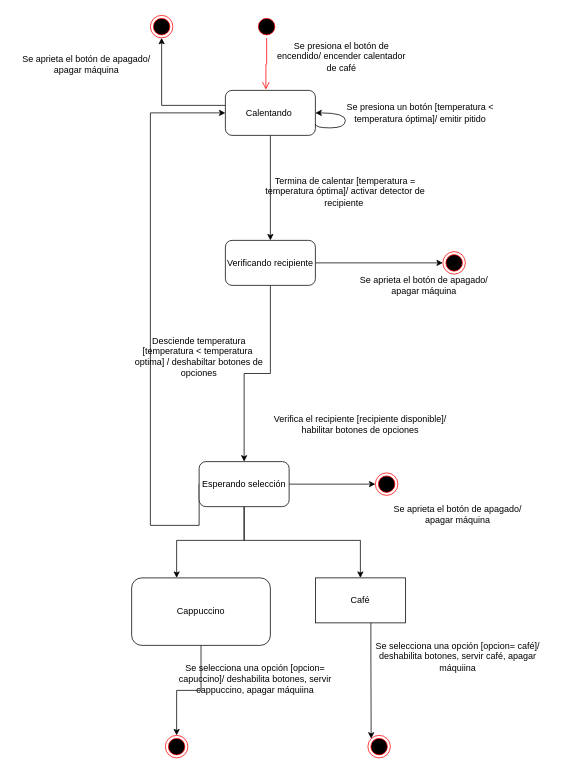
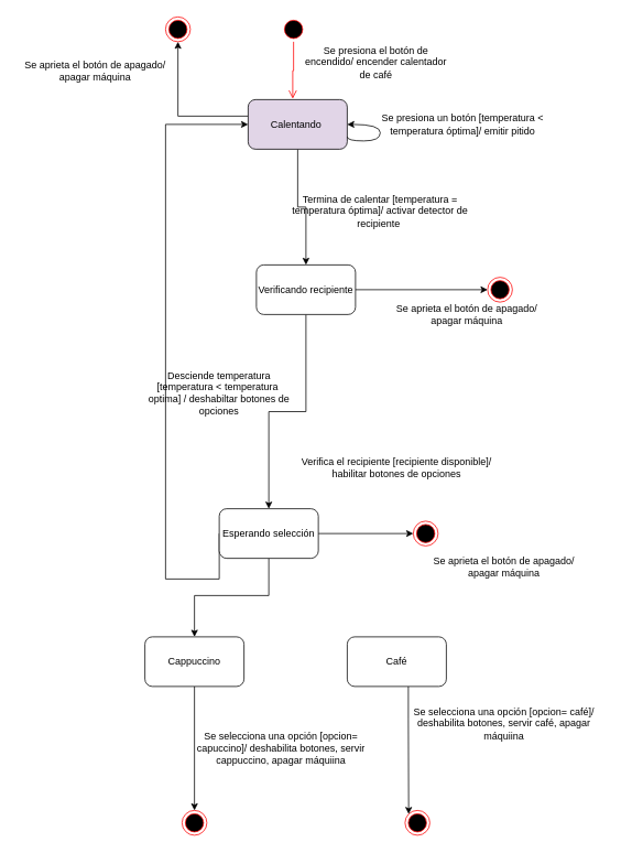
- <mxCell id="4" value="Calentando&amp;nbsp;" style="rounded=1;whiteSpace=wrap;html=1;" vertex="1" parent="1"><mxGeometry x="300" y="120" width="120" height="60" as="geometry" /></mxCell>
+ <mxCell id="4" value="Calentando&amp;nbsp;" style="rounded=1;whiteSpace=wrap;html=1;fillColor=#e1d5e7;" vertex="1" parent="1"><mxGeometry x="300" y="120" width="120" height="60" as="geometry" /></mxCell>
- <mxCell id="12" value="Verificando recipiente" style="rounded=1;whiteSpace=wrap;html=1;" vertex="1" parent="1"><mxGeometry x="300" y="320" width="120" height="60" as="geometry" /></mxCell>
+ <mxCell id="12" value="Verificando recipiente" style="rounded=1;whiteSpace=wrap;html=1;" vertex="1" parent="1"><mxGeometry x="310" y="320" width="120" height="60" as="geometry" /></mxCell>
- <mxCell id="7" style="edgeStyle=orthogonalEdgeStyle;rounded=0;orthogonalLoop=1;jettySize=auto;html=1;entryX=0.5;entryY=0;entryDx=0;entryDy=0;" edge="1" parent="1" source="9" target="25"><mxGeometry relative="1" as="geometry"><Array as="points"><mxPoint x="480" y="720" /></Array></mxGeometry></mxCell>
- <mxCell id="25" value="Café" style="whiteSpace=wrap;html=1;rounded=0;" vertex="1" parent="1"><mxGeometry x="420" y="770" width="120" height="60" as="geometry" /></mxCell>
+ <mxCell id="25" value="Café" style="rounded=1;whiteSpace=wrap;html=1;" vertex="1" parent="1"><mxGeometry x="420" y="770" width="120" height="60" as="geometry" /></mxCell>
- <mxCell id="23" value="Cappuccino" style="rounded=1;whiteSpace=wrap;html=1;" vertex="1" parent="1"><mxGeometry x="175" y="770" width="185" height="90" as="geometry" /></mxCell>
+ <mxCell id="23" value="Cappuccino" style="rounded=1;whiteSpace=wrap;html=1;" vertex="1" parent="1"><mxGeometry x="175" y="770" width="120" height="60" as="geometry" /></mxCell>
